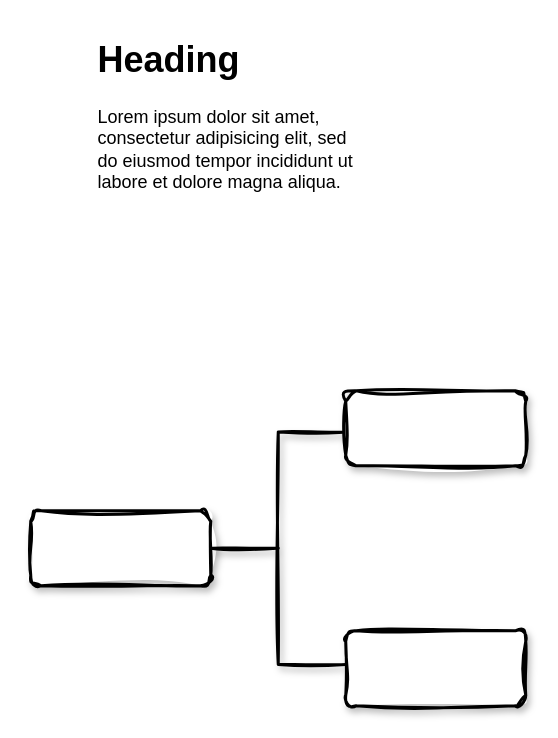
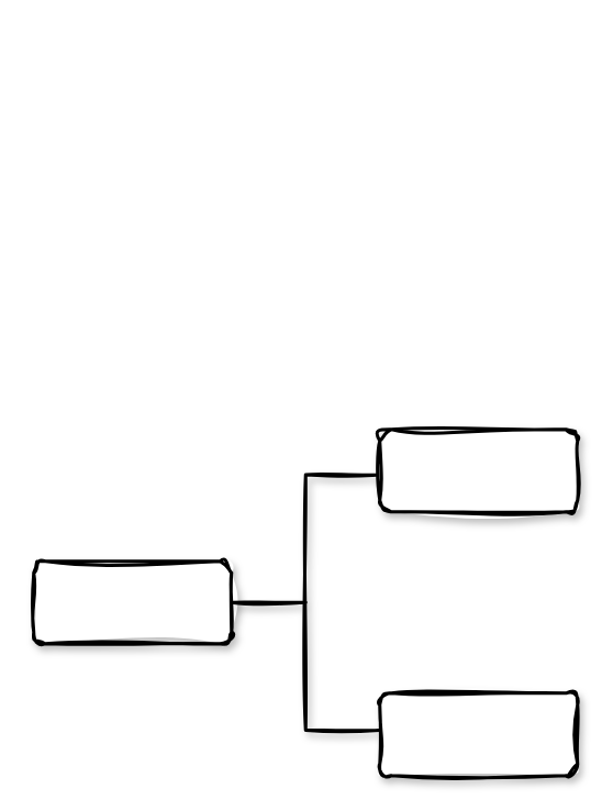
- <mxCell id="2" value="&lt;h1&gt;Heading&lt;/h1&gt;&lt;p&gt;Lorem ipsum dolor sit amet, consectetur adipisicing elit, sed do eiusmod tempor incididunt ut labore et dolore magna aliqua.&lt;/p&gt;" style="text;html=1;strokeColor=none;fillColor=none;spacing=5;spacingTop=-20;whiteSpace=wrap;overflow=hidden;rounded=0;" vertex="1" parent="1"><mxGeometry x="60" y="20" width="190" height="120" as="geometry" /></mxCell>
